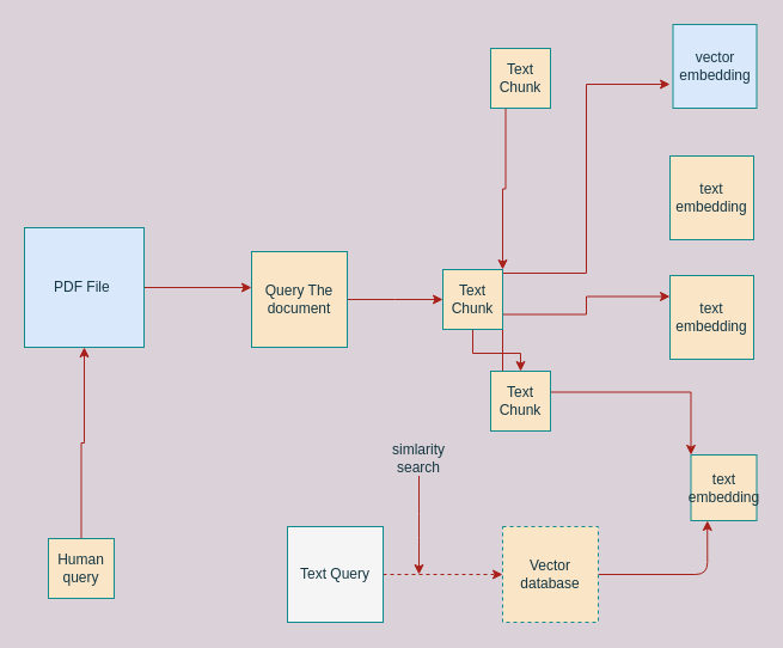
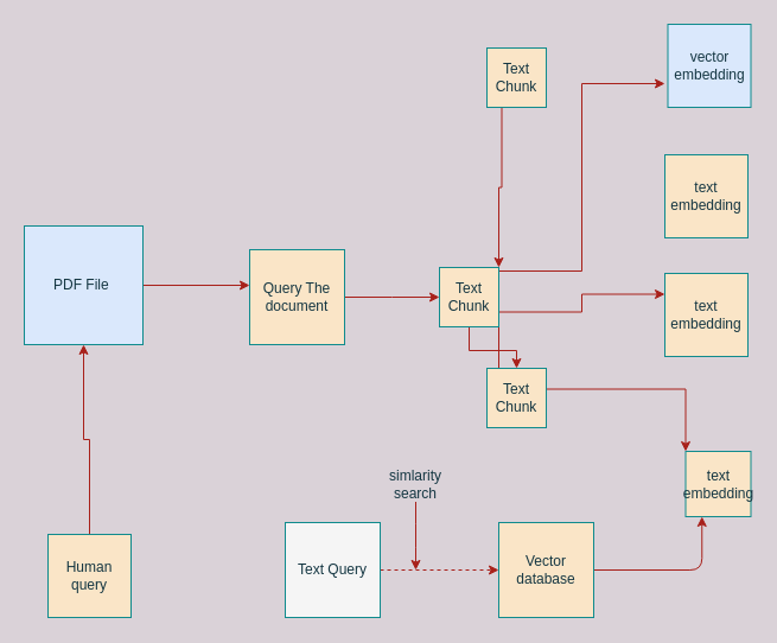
- <mxCell id="26" value="simlarity search" style="text;html=1;strokeColor=none;fillColor=none;align=center;verticalAlign=middle;whiteSpace=wrap;rounded=0;sketch=0;fontColor=#143642;" vertex="1" parent="1"><mxGeometry x="320" y="367.5" width="60" height="30" as="geometry" /></mxCell>
+ <mxCell id="26" value="simlarity search" style="text;html=1;strokeColor=none;fillColor=none;align=center;verticalAlign=middle;whiteSpace=wrap;rounded=0;sketch=0;fontColor=#143642;" vertex="1" parent="1"><mxGeometry x="320" y="392.5" width="60" height="30" as="geometry" /></mxCell>
- <mxCell id="24" value="Human query" style="whiteSpace=wrap;html=1;aspect=fixed;fillColor=#FAE5C7;strokeColor=#0F8B8D;fontColor=#143642;" vertex="1" parent="1"><mxGeometry x="40" y="450" width="55" height="50" as="geometry" /></mxCell>
+ <mxCell id="24" value="Human query" style="whiteSpace=wrap;html=1;aspect=fixed;fillColor=#FAE5C7;strokeColor=#0F8B8D;fontColor=#143642;" vertex="1" parent="1"><mxGeometry x="40" y="450" width="70" height="70" as="geometry" /></mxCell>
- <mxCell id="20" value="Vector database" style="whiteSpace=wrap;html=1;aspect=fixed;fillColor=#FAE5C7;strokeColor=#0F8B8D;fontColor=#143642;dashed=1;" vertex="1" parent="1"><mxGeometry x="420" y="440" width="80" height="80" as="geometry" /></mxCell>
+ <mxCell id="20" value="Vector database" style="whiteSpace=wrap;html=1;aspect=fixed;fillColor=#FAE5C7;strokeColor=#0F8B8D;fontColor=#143642;" vertex="1" parent="1"><mxGeometry x="420" y="440" width="80" height="80" as="geometry" /></mxCell>
